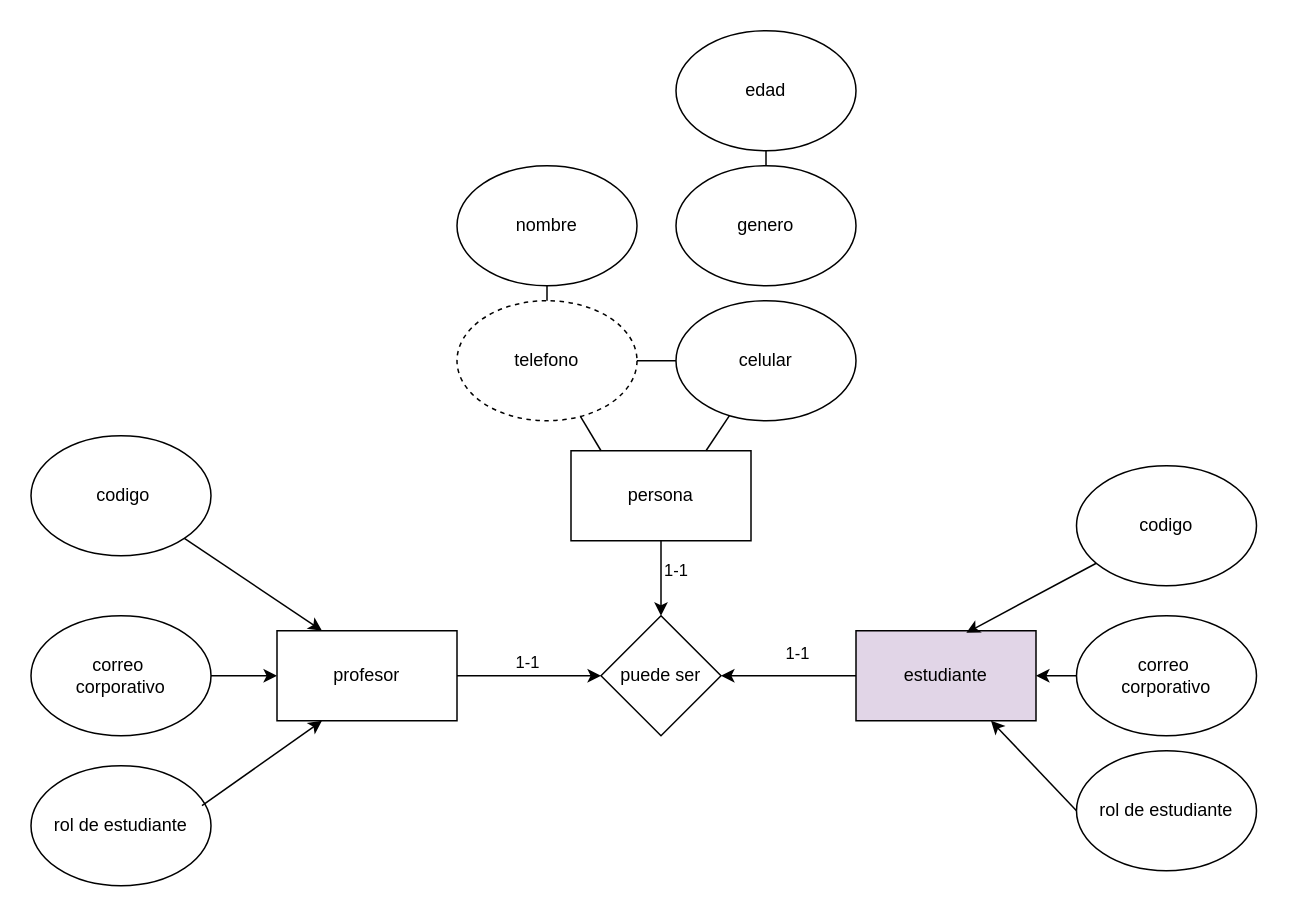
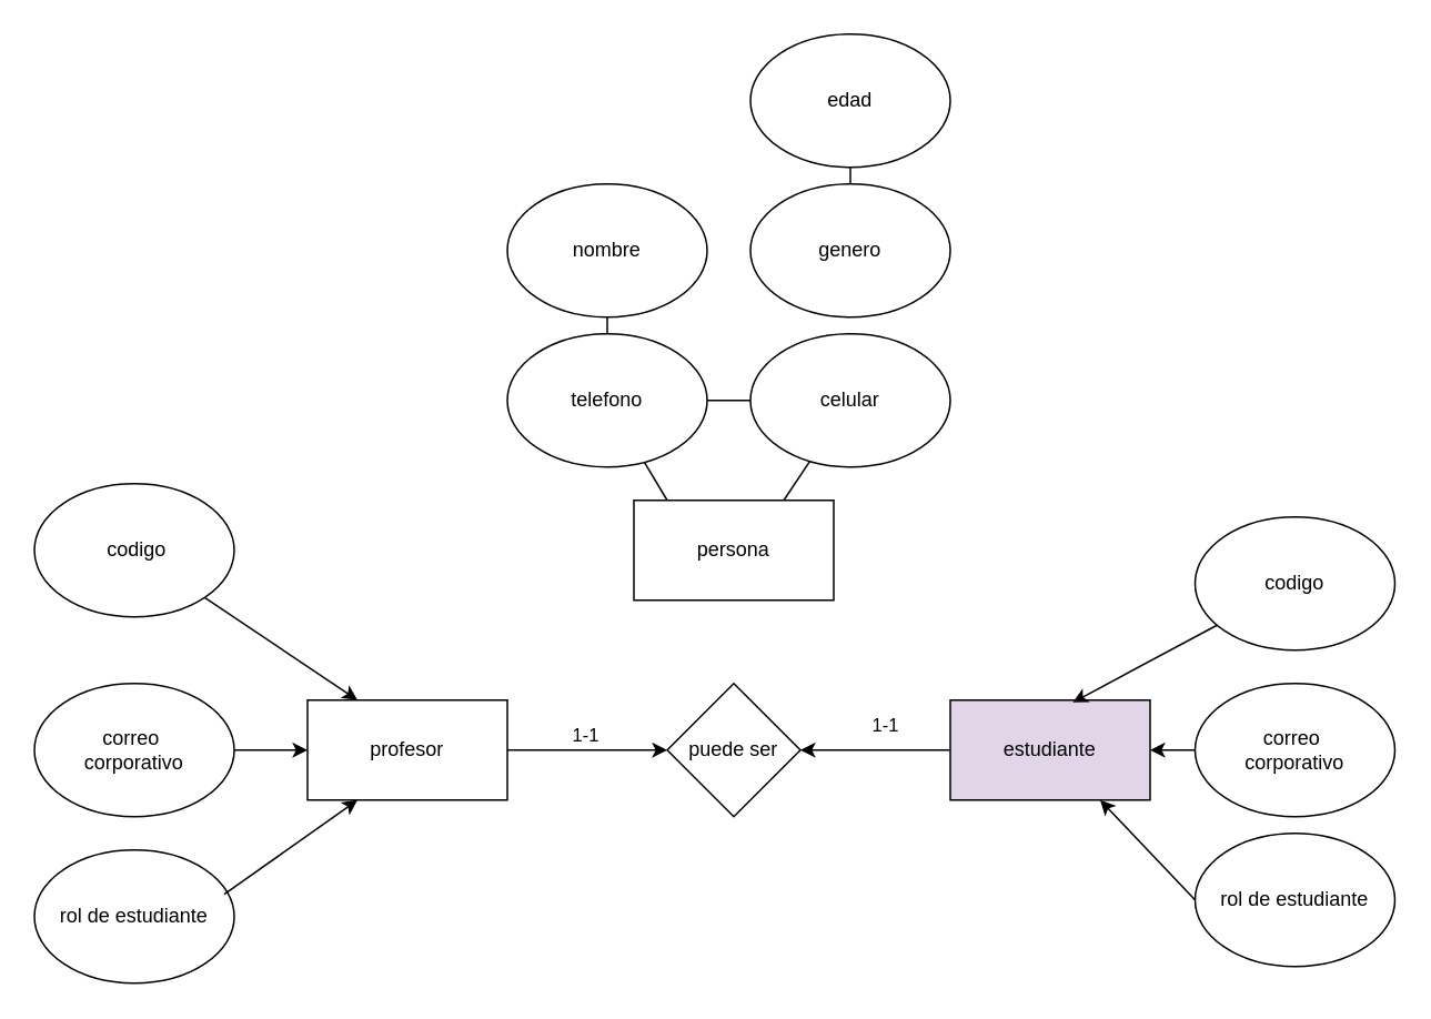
- <mxCell id="9" value="telefono" style="ellipse;whiteSpace=wrap;html=1;dashed=1;" vertex="1" parent="1"><mxGeometry x="304" y="200" width="120" height="80" as="geometry" /></mxCell>
+ <mxCell id="9" value="telefono" style="ellipse;whiteSpace=wrap;html=1;" vertex="1" parent="1"><mxGeometry x="304" y="200" width="120" height="80" as="geometry" /></mxCell>
- <mxCell id="22" value="1-1" style="endArrow=classic;html=1;rounded=0;exitX=0.5;exitY=1;exitDx=0;exitDy=0;entryX=0.5;entryY=0;entryDx=0;entryDy=0;" edge="1" parent="1" source="2" target="21"><mxGeometry x="-0.2" y="10" width="50" height="50" relative="1" as="geometry"><mxPoint x="400" y="440" as="sourcePoint" /><mxPoint x="450" y="390" as="targetPoint" /><mxPoint as="offset" /></mxGeometry></mxCell>
